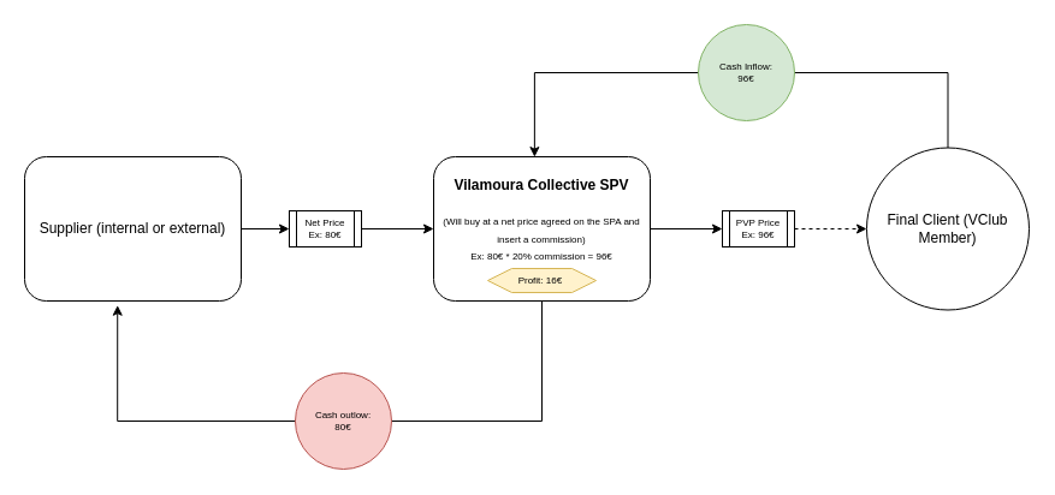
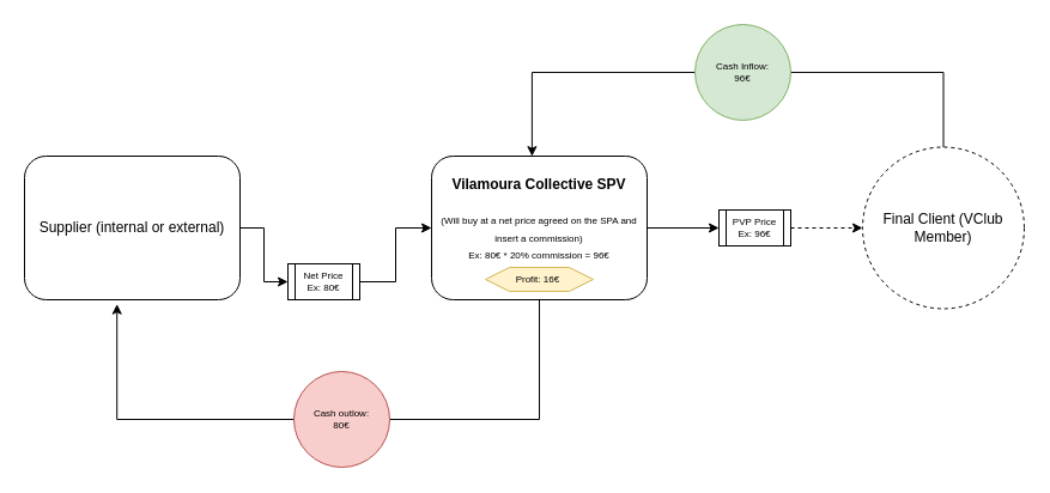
- <mxCell id="8" value="Net Price&lt;div&gt;Ex: 80€&lt;/div&gt;" style="shape=process;whiteSpace=wrap;html=1;backgroundOutline=1;fontSize=8;" vertex="1" parent="1"><mxGeometry x="240" y="175" width="60" height="30" as="geometry" /></mxCell>
+ <mxCell id="8" value="Net Price&lt;div&gt;Ex: 80€&lt;/div&gt;" style="shape=process;whiteSpace=wrap;html=1;backgroundOutline=1;fontSize=8;" vertex="1" parent="1"><mxGeometry x="240" y="220" width="60" height="30" as="geometry" /></mxCell>
- <mxCell id="6" value="Final Client (VClub Member)" style="ellipse;whiteSpace=wrap;html=1;aspect=fixed;" vertex="1" parent="1"><mxGeometry x="720" y="122.5" width="135" height="135" as="geometry" /></mxCell>
+ <mxCell id="6" value="Final Client (VClub Member)" style="ellipse;whiteSpace=wrap;html=1;aspect=fixed;dashed=1;" vertex="1" parent="1"><mxGeometry x="720" y="122.5" width="135" height="135" as="geometry" /></mxCell>
